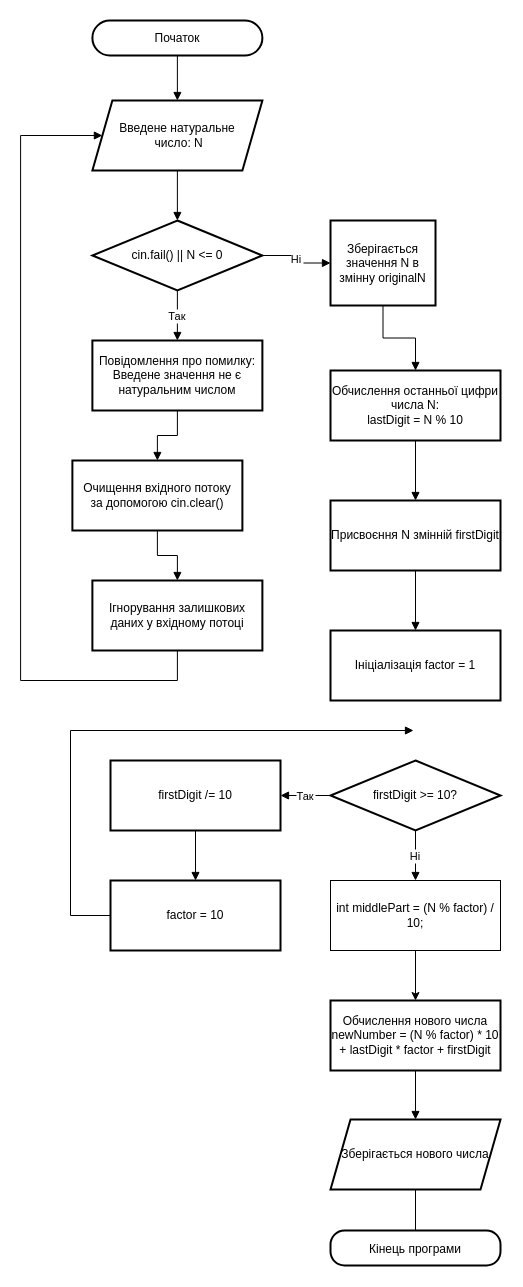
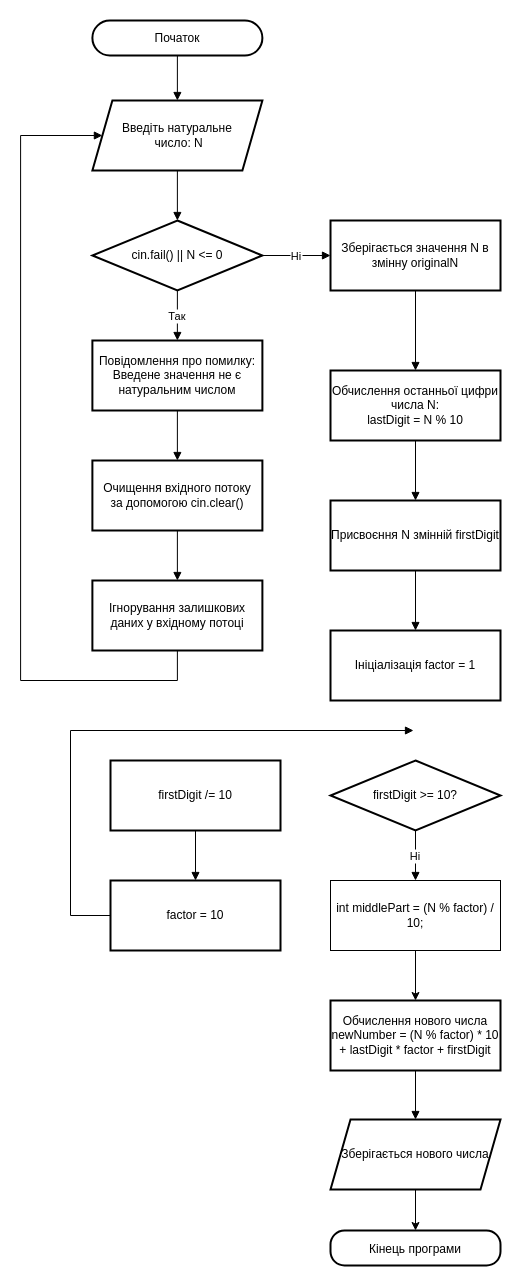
- <mxCell id="3" value="Введене натуральне&#10; число: N" style="shape=parallelogram;perimeter=parallelogramPerimeter;fixedSize=1;strokeWidth=2;whiteSpace=wrap;" vertex="1" parent="1"><mxGeometry x="91.887" y="100" width="170" height="70" as="geometry" /></mxCell>
+ <mxCell id="3" value="Введіть натуральне&#10; число: N" style="shape=parallelogram;perimeter=parallelogramPerimeter;fixedSize=1;strokeWidth=2;whiteSpace=wrap;" vertex="1" parent="1"><mxGeometry x="91.887" y="100" width="170" height="70" as="geometry" /></mxCell>
- <mxCell id="33" value="Зберігається значення N в змінну originalN" style="whiteSpace=wrap;strokeWidth=2;" vertex="1" parent="1"><mxGeometry x="330.01" y="220" width="105" height="85" as="geometry" /></mxCell>
+ <mxCell id="33" value="Зберігається значення N в змінну originalN" style="whiteSpace=wrap;strokeWidth=2;" vertex="1" parent="1"><mxGeometry x="330.01" y="220" width="170" height="70" as="geometry" /></mxCell>
- <mxCell id="6" value="Очищення вхідного потоку &#10; за допомогою cin.clear()" style="whiteSpace=wrap;strokeWidth=2;" vertex="1" parent="1"><mxGeometry x="71.89" y="460" width="170" height="70" as="geometry" /></mxCell>
+ <mxCell id="6" value="Очищення вхідного потоку &#10; за допомогою cin.clear()" style="whiteSpace=wrap;strokeWidth=2;" vertex="1" parent="1"><mxGeometry x="91.89" y="460" width="170" height="70" as="geometry" /></mxCell>
- <mxCell id="28" value="Так" style="startArrow=none;endArrow=block;exitX=0;exitY=0.5;entryX=1;entryY=0.5;rounded=0;edgeStyle=orthogonalEdgeStyle;orthogonal=1;entryDx=0;entryDy=0;exitDx=0;exitDy=0;" edge="1" parent="1" source="11" target="12"><mxGeometry relative="1" as="geometry" /></mxCell>
- <mxCell id="15" value="" style="edgeStyle=orthogonalEdgeStyle;rounded=0;orthogonalLoop=1;jettySize=auto;html=1;endArrow=none;" edge="1" parent="1" source="16" target="17"><mxGeometry relative="1" as="geometry" /></mxCell>
+ <mxCell id="15" value="" style="edgeStyle=orthogonalEdgeStyle;rounded=0;orthogonalLoop=1;jettySize=auto;html=1;" edge="1" parent="1" source="16" target="17"><mxGeometry relative="1" as="geometry" /></mxCell>
